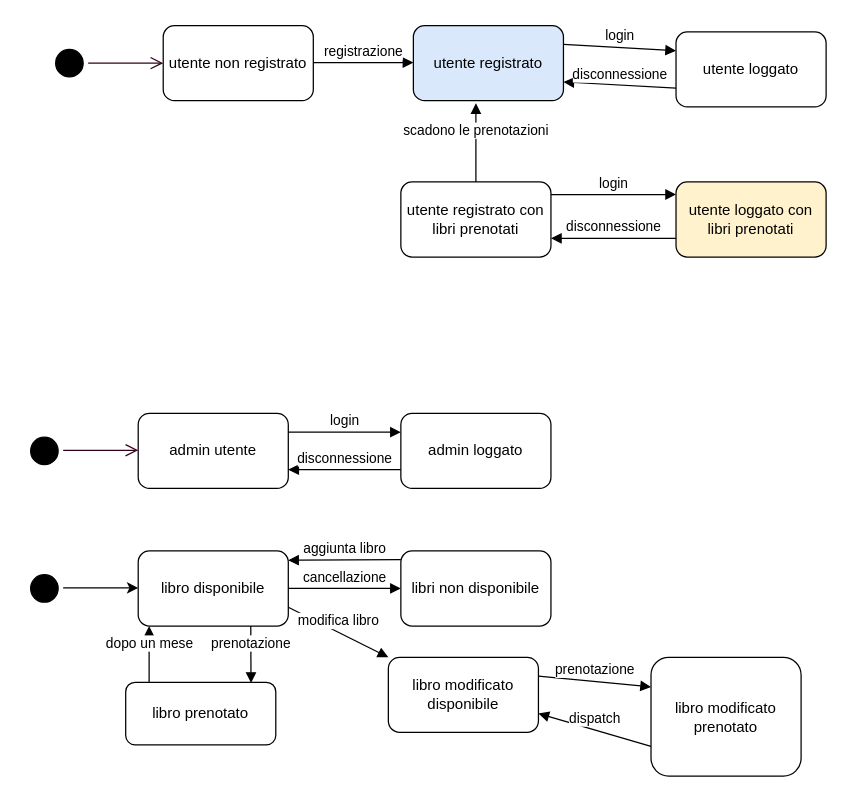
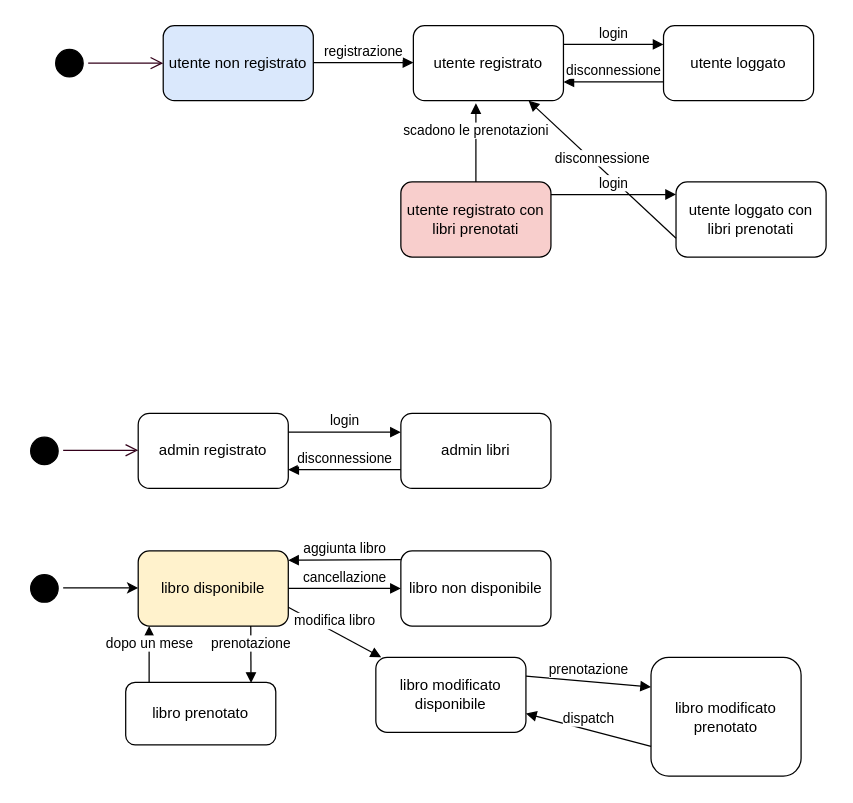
- <mxCell id="4" value="utente non registrato" style="rounded=1;whiteSpace=wrap;html=1;" vertex="1" parent="1"><mxGeometry x="130" y="20" width="120" height="60" as="geometry" /></mxCell>
+ <mxCell id="4" value="utente non registrato" style="rounded=1;whiteSpace=wrap;html=1;fillColor=#dae8fc;" vertex="1" parent="1"><mxGeometry x="130" y="20" width="120" height="60" as="geometry" /></mxCell>
- <mxCell id="6" value="utente registrato" style="rounded=1;whiteSpace=wrap;html=1;fillColor=#dae8fc;" vertex="1" parent="1"><mxGeometry x="330" y="20" width="120" height="60" as="geometry" /></mxCell>
+ <mxCell id="6" value="utente registrato" style="rounded=1;whiteSpace=wrap;html=1;" vertex="1" parent="1"><mxGeometry x="330" y="20" width="120" height="60" as="geometry" /></mxCell>
- <mxCell id="8" value="utente loggato" style="rounded=1;whiteSpace=wrap;html=1;" vertex="1" parent="1"><mxGeometry x="540" y="25" width="120" height="60" as="geometry" /></mxCell>
+ <mxCell id="8" value="utente loggato" style="rounded=1;whiteSpace=wrap;html=1;" vertex="1" parent="1"><mxGeometry x="530" y="20" width="120" height="60" as="geometry" /></mxCell>
- <mxCell id="12" value="utente registrato con libri prenotati" style="rounded=1;whiteSpace=wrap;html=1;" vertex="1" parent="1"><mxGeometry x="320" y="145" width="120" height="60" as="geometry" /></mxCell>
+ <mxCell id="12" value="utente registrato con libri prenotati" style="rounded=1;whiteSpace=wrap;html=1;fillColor=#f8cecc;" vertex="1" parent="1"><mxGeometry x="320" y="145" width="120" height="60" as="geometry" /></mxCell>
- <mxCell id="9" value="utente loggato con libri prenotati" style="rounded=1;whiteSpace=wrap;html=1;fillColor=#fff2cc;" vertex="1" parent="1"><mxGeometry x="540" y="145" width="120" height="60" as="geometry" /></mxCell>
+ <mxCell id="9" value="utente loggato con libri prenotati" style="rounded=1;whiteSpace=wrap;html=1;" vertex="1" parent="1"><mxGeometry x="540" y="145" width="120" height="60" as="geometry" /></mxCell>
- <mxCell id="11" value="disconnessione" style="html=1;verticalAlign=bottom;endArrow=block;curved=0;rounded=0;exitX=0;exitY=0.75;exitDx=0;exitDy=0;entryX=1;entryY=0.75;entryDx=0;entryDy=0;" edge="1" parent="1" source="9" target="12"><mxGeometry width="80" relative="1" as="geometry"><mxPoint x="360" y="245" as="sourcePoint" /><mxPoint x="440" y="155" as="targetPoint" /></mxGeometry></mxCell>
+ <mxCell id="11" value="disconnessione" style="html=1;verticalAlign=bottom;endArrow=block;curved=0;rounded=0;exitX=0;exitY=0.75;exitDx=0;exitDy=0;" edge="1" parent="1" source="9" target="6"><mxGeometry width="80" relative="1" as="geometry"><mxPoint x="360" y="245" as="sourcePoint" /><mxPoint x="440" y="155" as="targetPoint" /></mxGeometry></mxCell>
- <mxCell id="17" value="admin utente" style="rounded=1;whiteSpace=wrap;html=1;" vertex="1" parent="1"><mxGeometry x="110" y="330" width="120" height="60" as="geometry" /></mxCell>
+ <mxCell id="17" value="admin registrato" style="rounded=1;whiteSpace=wrap;html=1;" vertex="1" parent="1"><mxGeometry x="110" y="330" width="120" height="60" as="geometry" /></mxCell>
- <mxCell id="20" value="admin loggato" style="rounded=1;whiteSpace=wrap;html=1;" vertex="1" parent="1"><mxGeometry x="320" y="330" width="120" height="60" as="geometry" /></mxCell>
+ <mxCell id="20" value="admin libri" style="rounded=1;whiteSpace=wrap;html=1;" vertex="1" parent="1"><mxGeometry x="320" y="330" width="120" height="60" as="geometry" /></mxCell>
- <mxCell id="23" value="libro disponibile" style="rounded=1;whiteSpace=wrap;html=1;" vertex="1" parent="1"><mxGeometry x="110" y="440" width="120" height="60" as="geometry" /></mxCell>
+ <mxCell id="23" value="libro disponibile" style="rounded=1;whiteSpace=wrap;html=1;fillColor=#fff2cc;" vertex="1" parent="1"><mxGeometry x="110" y="440" width="120" height="60" as="geometry" /></mxCell>
- <mxCell id="29" value="libri non disponibile" style="rounded=1;whiteSpace=wrap;html=1;" vertex="1" parent="1"><mxGeometry x="320" y="440" width="120" height="60" as="geometry" /></mxCell>
+ <mxCell id="29" value="libro non disponibile" style="rounded=1;whiteSpace=wrap;html=1;" vertex="1" parent="1"><mxGeometry x="320" y="440" width="120" height="60" as="geometry" /></mxCell>
- <mxCell id="30" value="libro modificato disponibile" style="rounded=1;whiteSpace=wrap;html=1;" vertex="1" parent="1"><mxGeometry x="310" y="525" width="120" height="60" as="geometry" /></mxCell>
+ <mxCell id="30" value="libro modificato disponibile" style="rounded=1;whiteSpace=wrap;html=1;" vertex="1" parent="1"><mxGeometry x="300" y="525" width="120" height="60" as="geometry" /></mxCell>
